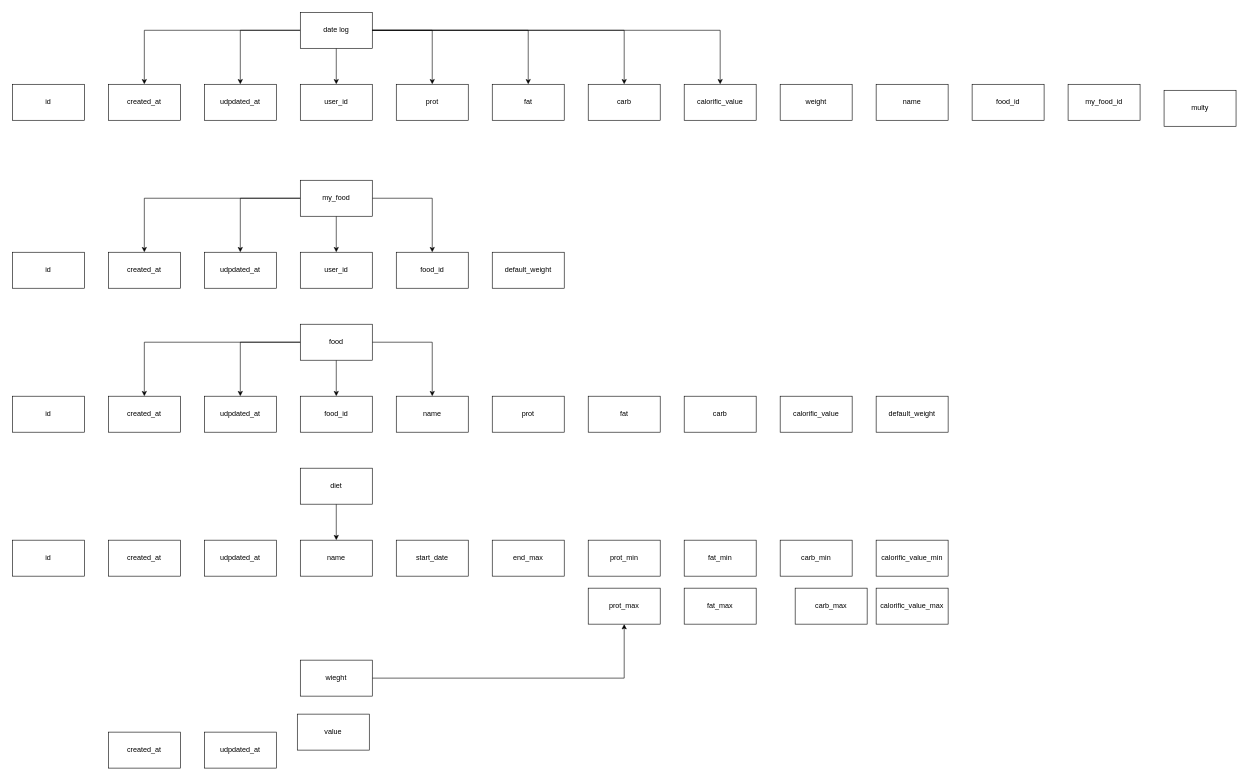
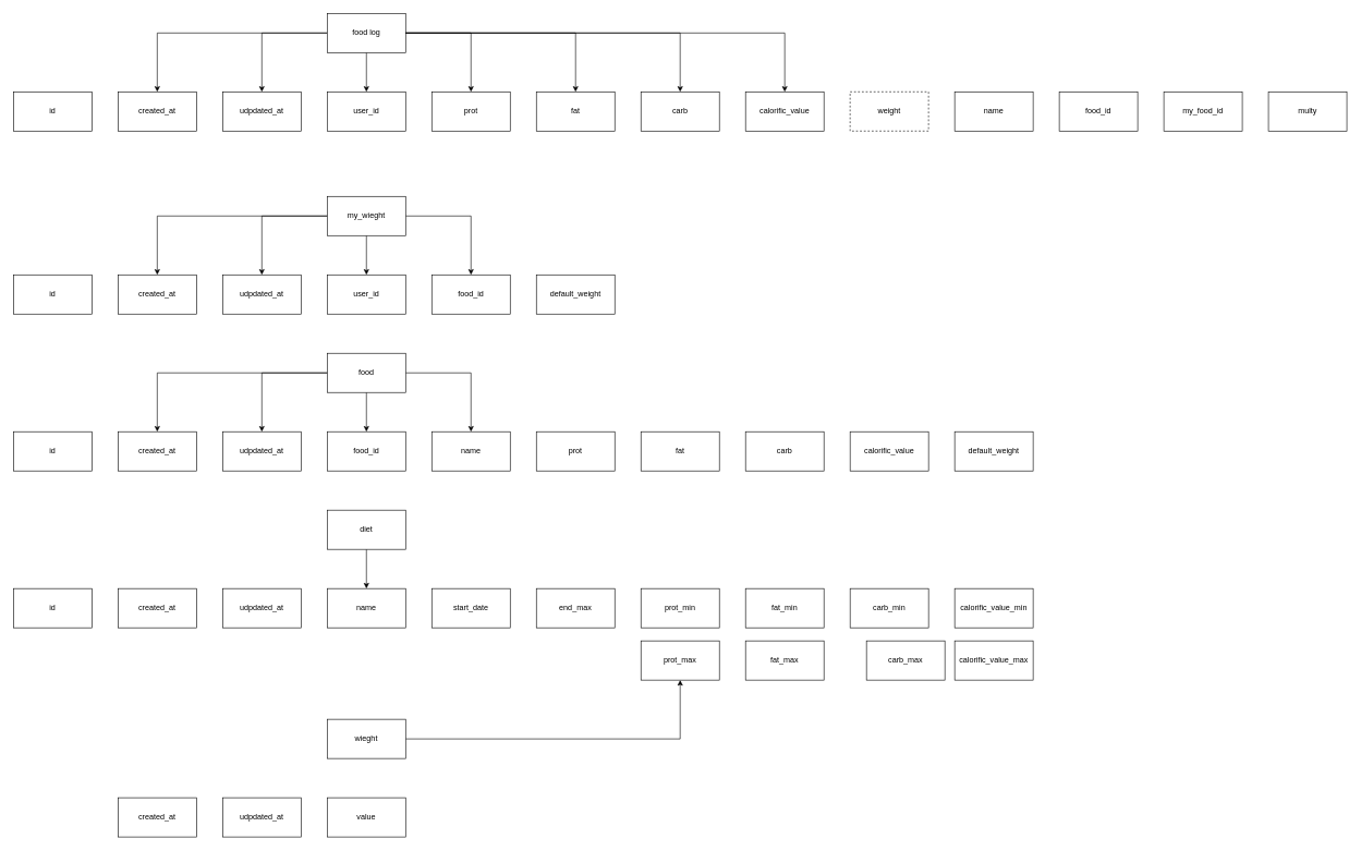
- <mxCell id="5" value="date log" style="rounded=0;whiteSpace=wrap;html=1;" vertex="1" parent="1"><mxGeometry x="500" y="20" width="120" height="60" as="geometry" /></mxCell>
+ <mxCell id="5" value="food log" style="rounded=0;whiteSpace=wrap;html=1;" vertex="1" parent="1"><mxGeometry x="500" y="20" width="120" height="60" as="geometry" /></mxCell>
- <mxCell id="17" value="weight" style="rounded=0;whiteSpace=wrap;html=1;" vertex="1" parent="1"><mxGeometry x="1300" y="140" width="120" height="60" as="geometry" /></mxCell>
+ <mxCell id="17" value="weight" style="rounded=0;whiteSpace=wrap;html=1;dashed=1;" vertex="1" parent="1"><mxGeometry x="1300" y="140" width="120" height="60" as="geometry" /></mxCell>
- <mxCell id="58" value="multy" style="rounded=0;whiteSpace=wrap;html=1;" vertex="1" parent="1"><mxGeometry x="1940" y="150" width="120" height="60" as="geometry" /></mxCell>
+ <mxCell id="58" value="multy" style="rounded=0;whiteSpace=wrap;html=1;" vertex="1" parent="1"><mxGeometry x="1940" y="140" width="120" height="60" as="geometry" /></mxCell>
- <mxCell id="23" value="my_food" style="rounded=0;whiteSpace=wrap;html=1;" vertex="1" parent="1"><mxGeometry x="500" y="300" width="120" height="60" as="geometry" /></mxCell>
+ <mxCell id="23" value="my_wieght" style="rounded=0;whiteSpace=wrap;html=1;" vertex="1" parent="1"><mxGeometry x="500" y="300" width="120" height="60" as="geometry" /></mxCell>
- <mxCell id="40" value="value" style="rounded=0;whiteSpace=wrap;html=1;" vertex="1" parent="1"><mxGeometry x="495" y="1190" width="120" height="60" as="geometry" /></mxCell>
+ <mxCell id="40" value="value" style="rounded=0;whiteSpace=wrap;html=1;" vertex="1" parent="1"><mxGeometry x="500" y="1220" width="120" height="60" as="geometry" /></mxCell>
